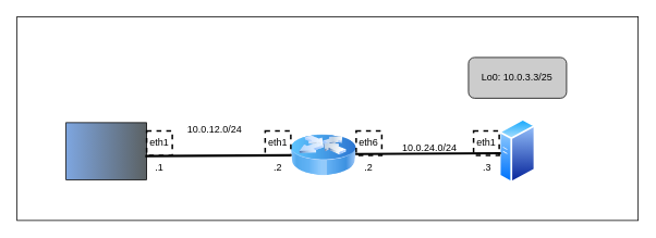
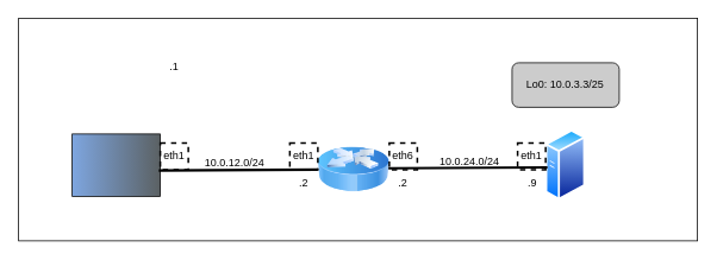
- <mxCell id="13" value="&lt;font style=&quot;color: rgb(0, 0, 0);&quot;&gt;10.0.12.0/24&lt;/font&gt;" style="text;html=1;align=center;verticalAlign=middle;whiteSpace=wrap;rounded=0;strokeColor=none;dashed=1;perimeterSpacing=2;strokeWidth=2;" vertex="1" parent="1"><mxGeometry x="217" y="143" width="90" height="30" as="geometry" /></mxCell>
+ <mxCell id="13" value="&lt;font style=&quot;color: rgb(0, 0, 0);&quot;&gt;10.0.12.0/24&lt;/font&gt;" style="text;html=1;align=center;verticalAlign=middle;whiteSpace=wrap;rounded=0;strokeColor=none;dashed=1;perimeterSpacing=2;strokeWidth=2;" vertex="1" parent="1"><mxGeometry x="217" y="168" width="90" height="30" as="geometry" /></mxCell>
- <mxCell id="15" value="&lt;font style=&quot;color: rgb(0, 0, 0);&quot;&gt;.1&lt;/font&gt;" style="text;html=1;align=center;verticalAlign=middle;whiteSpace=wrap;rounded=0;strokeColor=none;dashed=1;perimeterSpacing=2;strokeWidth=2;" vertex="1" parent="1"><mxGeometry x="178.64" y="190" width="31.36" height="30" as="geometry" /></mxCell>
+ <mxCell id="15" value="&lt;font style=&quot;color: rgb(0, 0, 0);&quot;&gt;.1&lt;/font&gt;" style="text;html=1;align=center;verticalAlign=middle;whiteSpace=wrap;rounded=0;strokeColor=none;dashed=1;perimeterSpacing=2;strokeWidth=2;" vertex="1" parent="1"><mxGeometry x="178.64" y="60" width="31.36" height="30" as="geometry" /></mxCell>
- <mxCell id="18" value="&lt;font style=&quot;color: rgb(0, 0, 0);&quot;&gt;.3&lt;/font&gt;" style="text;html=1;align=center;verticalAlign=middle;whiteSpace=wrap;rounded=0;strokeColor=none;dashed=1;perimeterSpacing=2;strokeWidth=2;" vertex="1" parent="1"><mxGeometry x="580" y="190" width="31.36" height="30" as="geometry" /></mxCell>
+ <mxCell id="18" value="&lt;font style=&quot;color: rgb(0, 0, 0);&quot;&gt;.9&lt;/font&gt;" style="text;html=1;align=center;verticalAlign=middle;whiteSpace=wrap;rounded=0;strokeColor=none;dashed=1;perimeterSpacing=2;strokeWidth=2;" vertex="1" parent="1"><mxGeometry x="580" y="190" width="31.36" height="30" as="geometry" /></mxCell>
